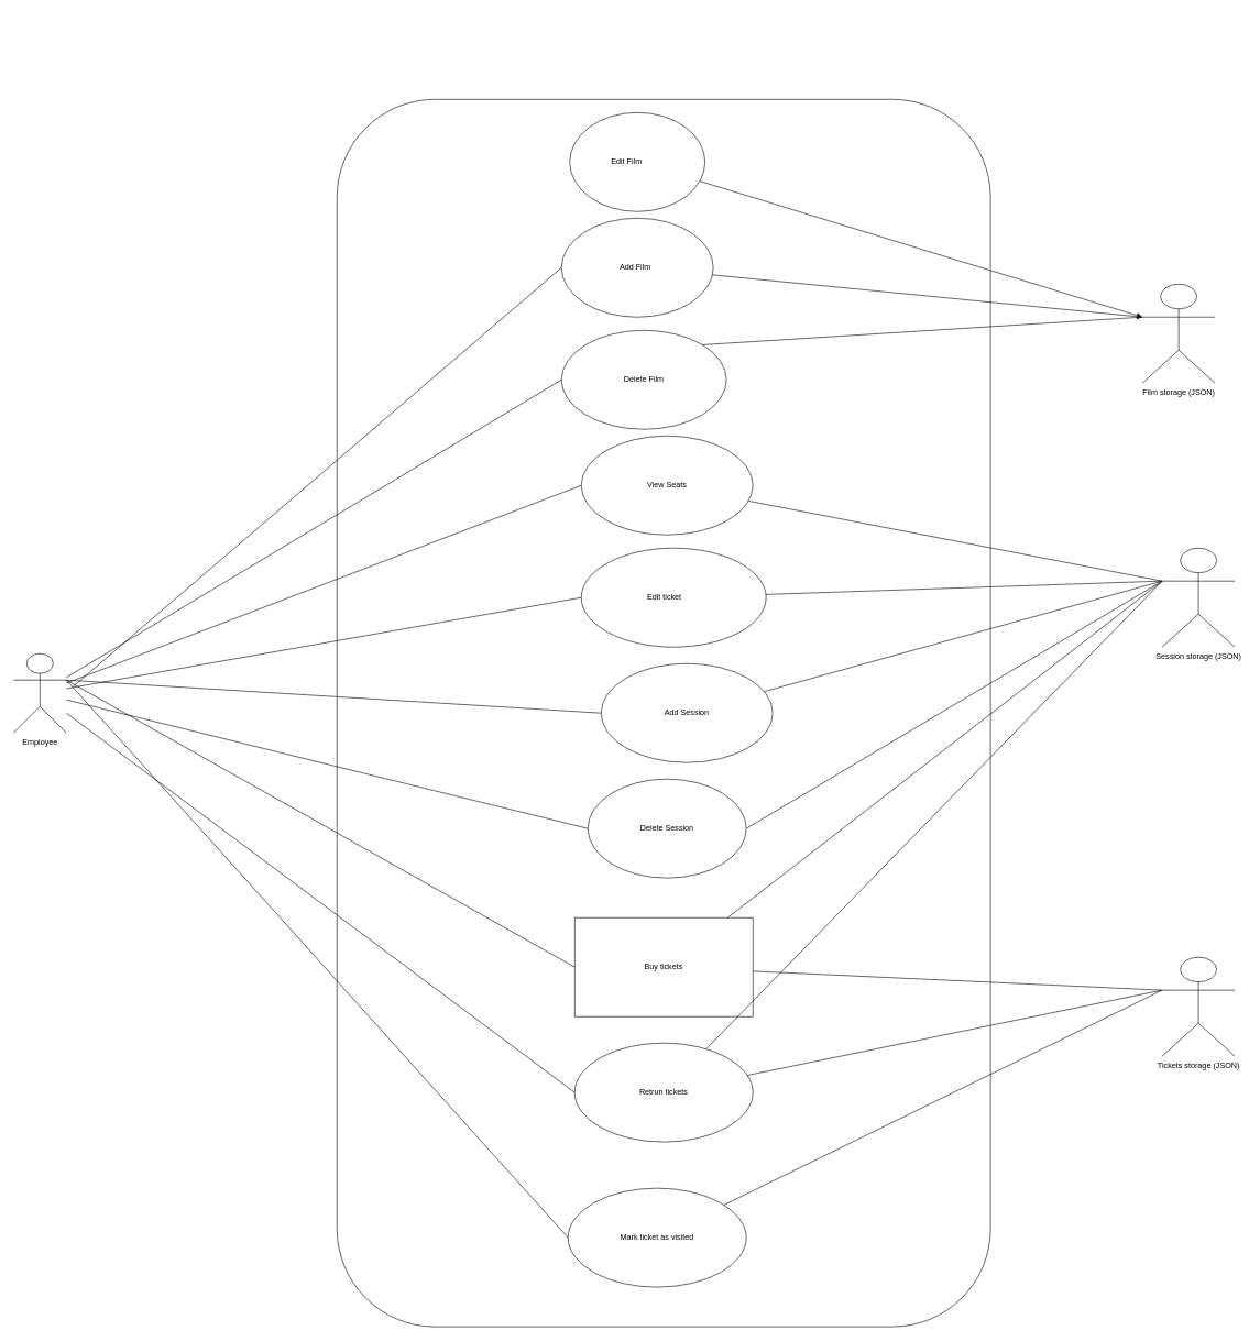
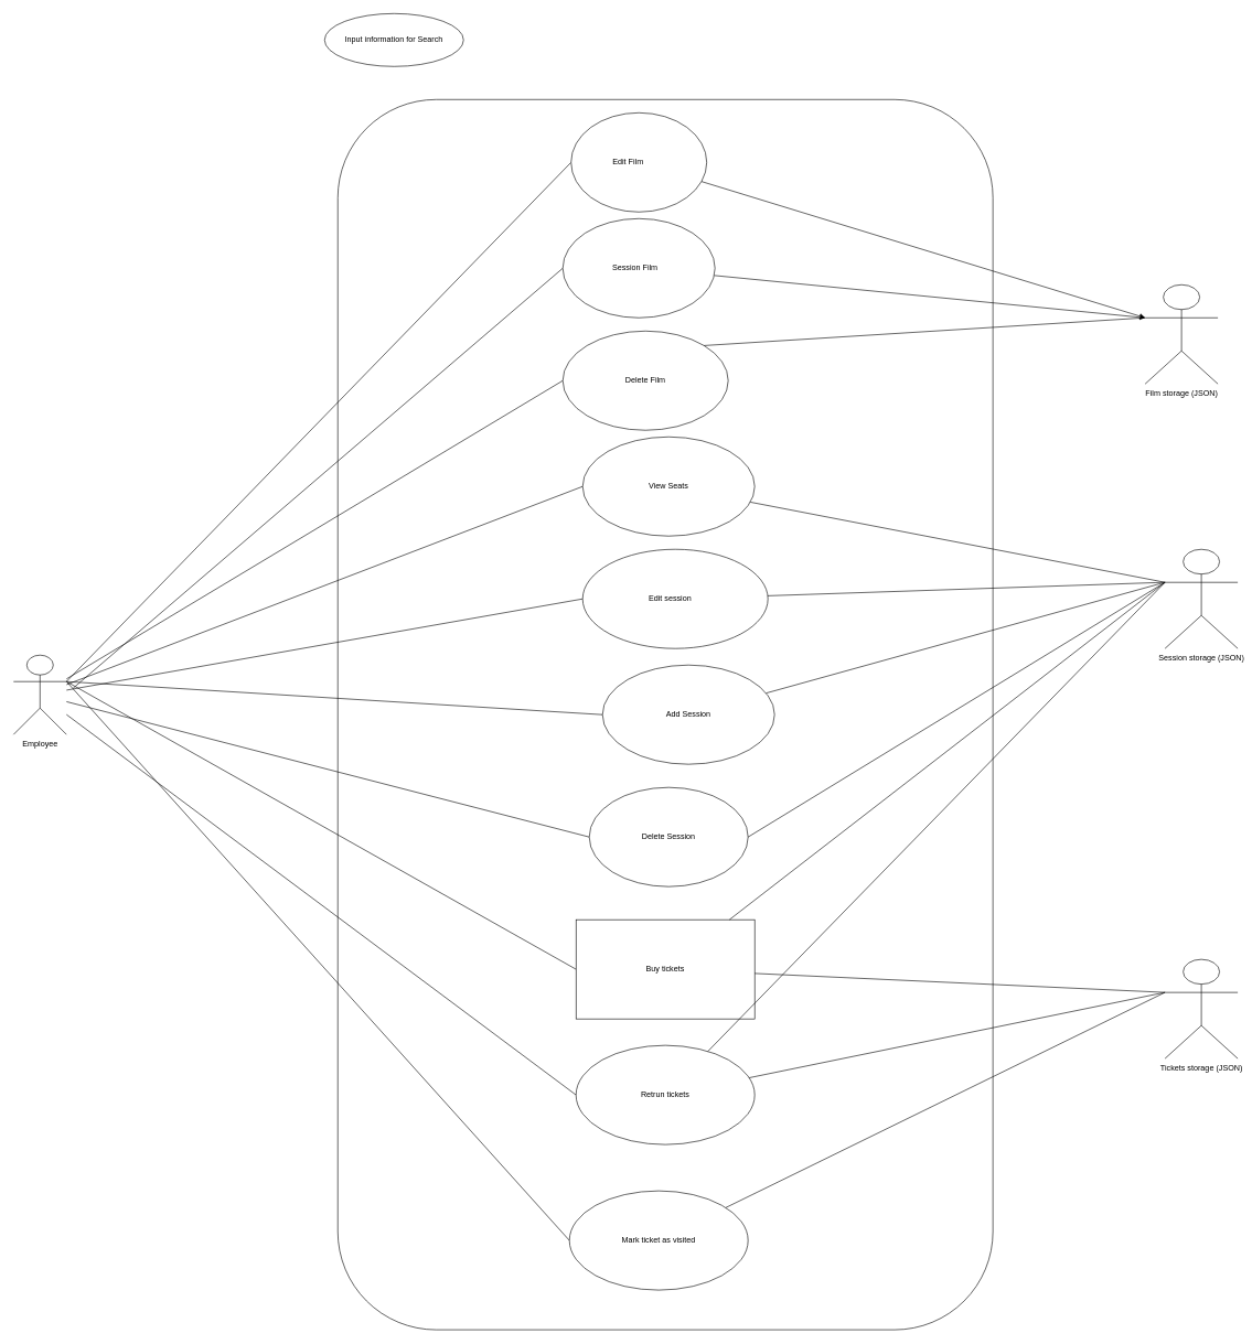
+ <mxCell id="39" value="Input information for Search" style="ellipse;whiteSpace=wrap;html=1;" vertex="1" parent="1"><mxGeometry x="490" y="20" width="210" height="80" as="geometry" /></mxCell>
- <mxCell id="20" value="Add Film&lt;span style=&quot;white-space: pre;&quot;&gt;&#09;&lt;/span&gt;" style="ellipse;whiteSpace=wrap;html=1;" vertex="1" parent="1"><mxGeometry x="850" y="330" width="230" height="150" as="geometry" /></mxCell>
+ <mxCell id="20" value="Session Film&lt;span style=&quot;white-space: pre;&quot;&gt;&#09;&lt;/span&gt;" style="ellipse;whiteSpace=wrap;html=1;" vertex="1" parent="1"><mxGeometry x="850" y="330" width="230" height="150" as="geometry" /></mxCell>
+ <mxCell id="6" style="rounded=0;orthogonalLoop=1;jettySize=auto;html=1;exitX=1;exitY=0.333;exitDx=0;exitDy=0;exitPerimeter=0;entryX=0;entryY=0.5;entryDx=0;entryDy=0;endArrow=none;endFill=0;" edge="1" parent="1" source="13" target="16"><mxGeometry relative="1" as="geometry" /></mxCell>
- <mxCell id="18" value="Edit ticket&lt;span style=&quot;white-space: pre;&quot;&gt;&#09;&lt;/span&gt;" style="ellipse;whiteSpace=wrap;html=1;" vertex="1" parent="1"><mxGeometry x="880" y="830" width="280" height="150" as="geometry" /></mxCell>
+ <mxCell id="18" value="Edit session&lt;span style=&quot;white-space: pre;&quot;&gt;&#09;&lt;/span&gt;" style="ellipse;whiteSpace=wrap;html=1;" vertex="1" parent="1"><mxGeometry x="880" y="830" width="280" height="150" as="geometry" /></mxCell>
- <mxCell id="35" value="Delete Session" style="ellipse;whiteSpace=wrap;html=1;" vertex="1" parent="1"><mxGeometry x="890" y="1180" width="240" height="150" as="geometry" /></mxCell>
+ <mxCell id="35" value="Delete Session" style="ellipse;whiteSpace=wrap;html=1;" vertex="1" parent="1"><mxGeometry x="890" y="1190" width="240" height="150" as="geometry" /></mxCell>
